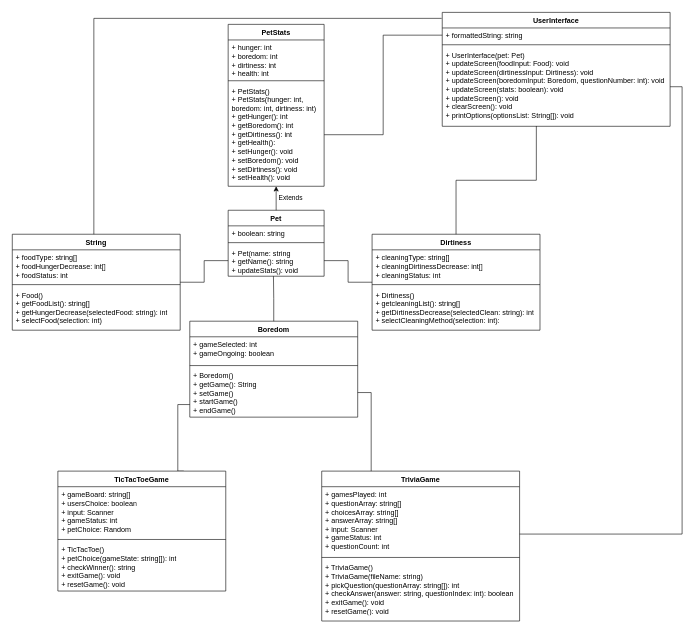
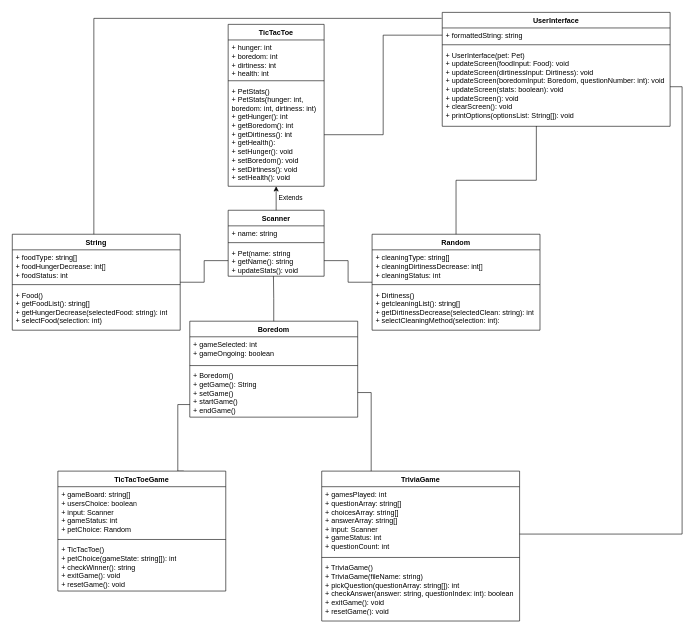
- <mxCell id="11" value="PetStats" style="swimlane;fontStyle=1;align=center;verticalAlign=top;childLayout=stackLayout;horizontal=1;startSize=26;horizontalStack=0;resizeParent=1;resizeParentMax=0;resizeLast=0;collapsible=1;marginBottom=0;whiteSpace=wrap;html=1;" parent="1" vertex="1"><mxGeometry x="380" y="40" width="160" height="270" as="geometry" /></mxCell>
+ <mxCell id="11" value="TicTacToe" style="swimlane;fontStyle=1;align=center;verticalAlign=top;childLayout=stackLayout;horizontal=1;startSize=26;horizontalStack=0;resizeParent=1;resizeParentMax=0;resizeLast=0;collapsible=1;marginBottom=0;whiteSpace=wrap;html=1;" parent="1" vertex="1"><mxGeometry x="380" y="40" width="160" height="270" as="geometry" /></mxCell>
- <mxCell id="2" value="Pet" style="swimlane;fontStyle=1;align=center;verticalAlign=top;childLayout=stackLayout;horizontal=1;startSize=26;horizontalStack=0;resizeParent=1;resizeParentMax=0;resizeLast=0;collapsible=1;marginBottom=0;whiteSpace=wrap;html=1;" parent="1" vertex="1"><mxGeometry x="380" y="350" width="160" height="110" as="geometry" /></mxCell>
+ <mxCell id="2" value="Scanner" style="swimlane;fontStyle=1;align=center;verticalAlign=top;childLayout=stackLayout;horizontal=1;startSize=26;horizontalStack=0;resizeParent=1;resizeParentMax=0;resizeLast=0;collapsible=1;marginBottom=0;whiteSpace=wrap;html=1;" parent="1" vertex="1"><mxGeometry x="380" y="350" width="160" height="110" as="geometry" /></mxCell>
- <mxCell id="3" value="+ boolean: string" style="text;strokeColor=none;fillColor=none;align=left;verticalAlign=top;spacingLeft=4;spacingRight=4;overflow=hidden;rotatable=0;points=[[0,0.5],[1,0.5]];portConstraint=eastwest;whiteSpace=wrap;html=1;" parent="2" vertex="1"><mxGeometry y="26" width="160" height="24" as="geometry" /></mxCell>
+ <mxCell id="3" value="+ name: string" style="text;strokeColor=none;fillColor=none;align=left;verticalAlign=top;spacingLeft=4;spacingRight=4;overflow=hidden;rotatable=0;points=[[0,0.5],[1,0.5]];portConstraint=eastwest;whiteSpace=wrap;html=1;" parent="2" vertex="1"><mxGeometry y="26" width="160" height="24" as="geometry" /></mxCell>
- <mxCell id="21" value="Dirtiness" style="swimlane;fontStyle=1;align=center;verticalAlign=top;childLayout=stackLayout;horizontal=1;startSize=26;horizontalStack=0;resizeParent=1;resizeParentMax=0;resizeLast=0;collapsible=1;marginBottom=0;whiteSpace=wrap;html=1;" parent="1" vertex="1"><mxGeometry x="620" y="390" width="280" height="160" as="geometry" /></mxCell>
+ <mxCell id="21" value="Random" style="swimlane;fontStyle=1;align=center;verticalAlign=top;childLayout=stackLayout;horizontal=1;startSize=26;horizontalStack=0;resizeParent=1;resizeParentMax=0;resizeLast=0;collapsible=1;marginBottom=0;whiteSpace=wrap;html=1;" parent="1" vertex="1"><mxGeometry x="620" y="390" width="280" height="160" as="geometry" /></mxCell>
